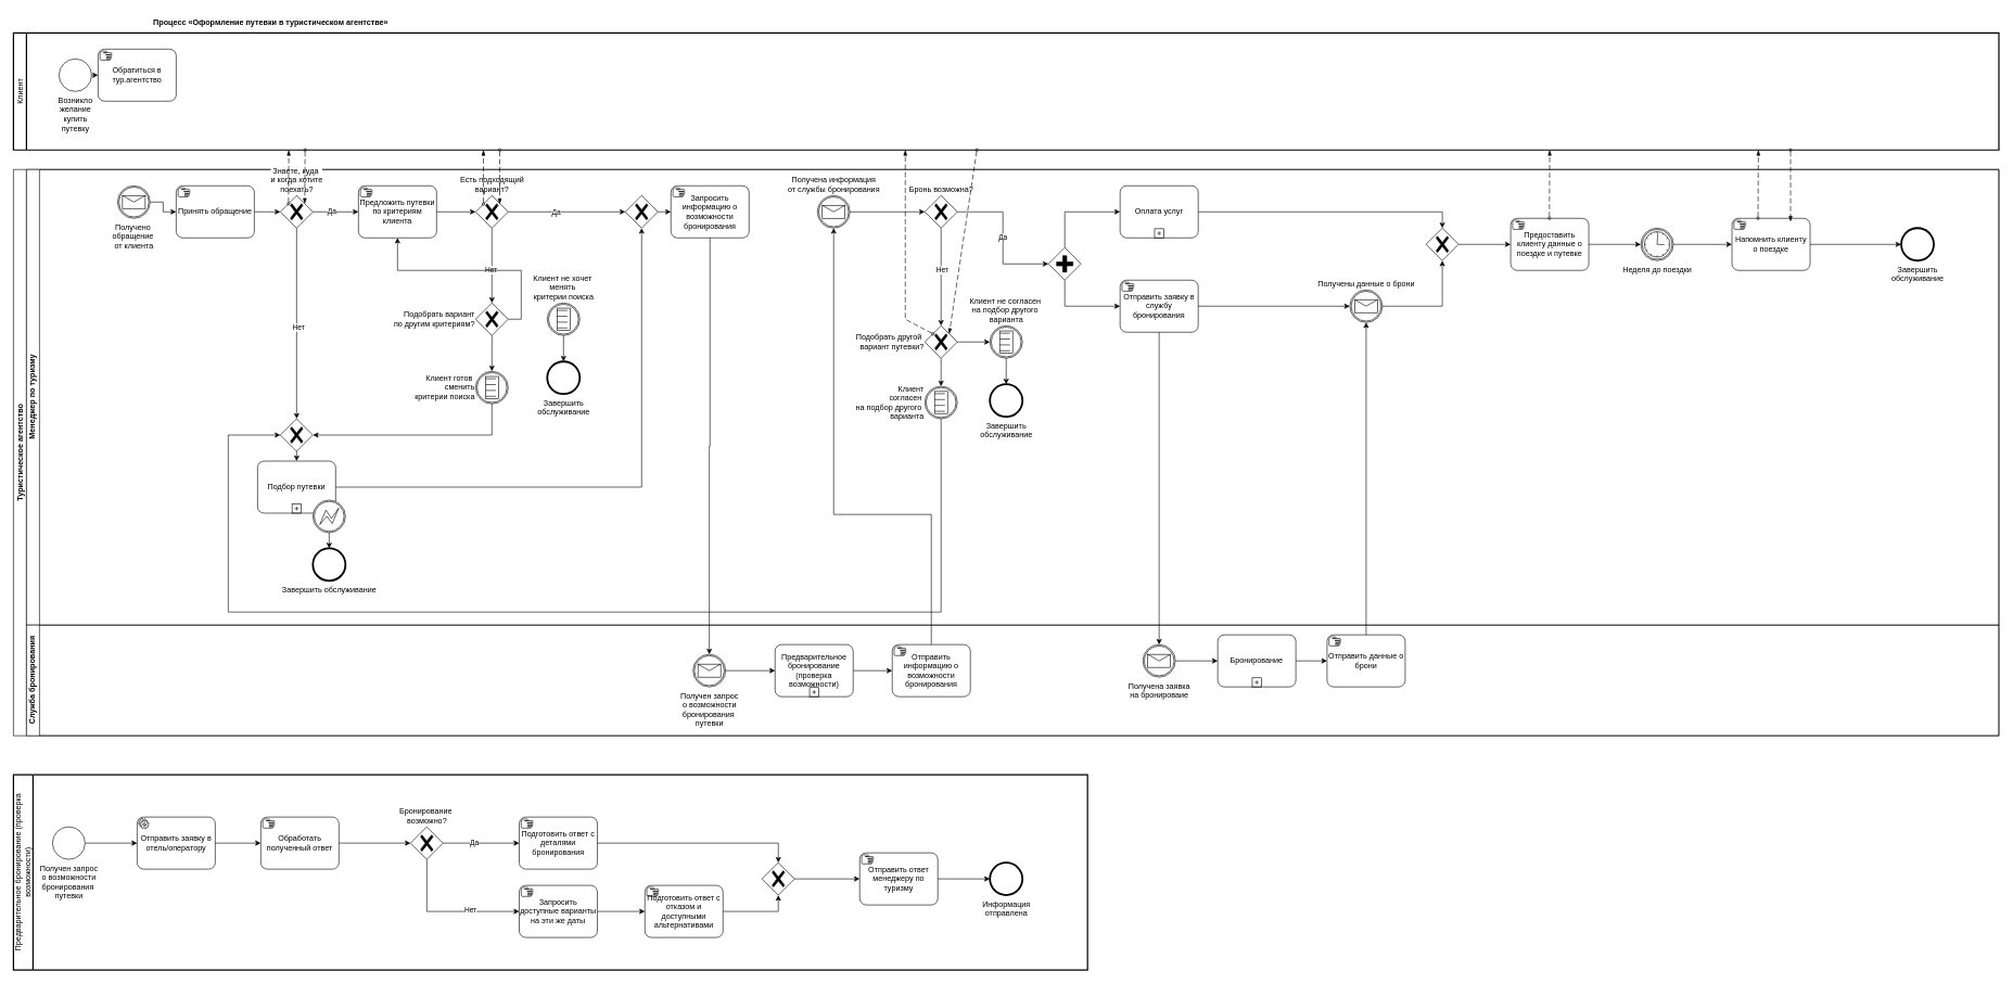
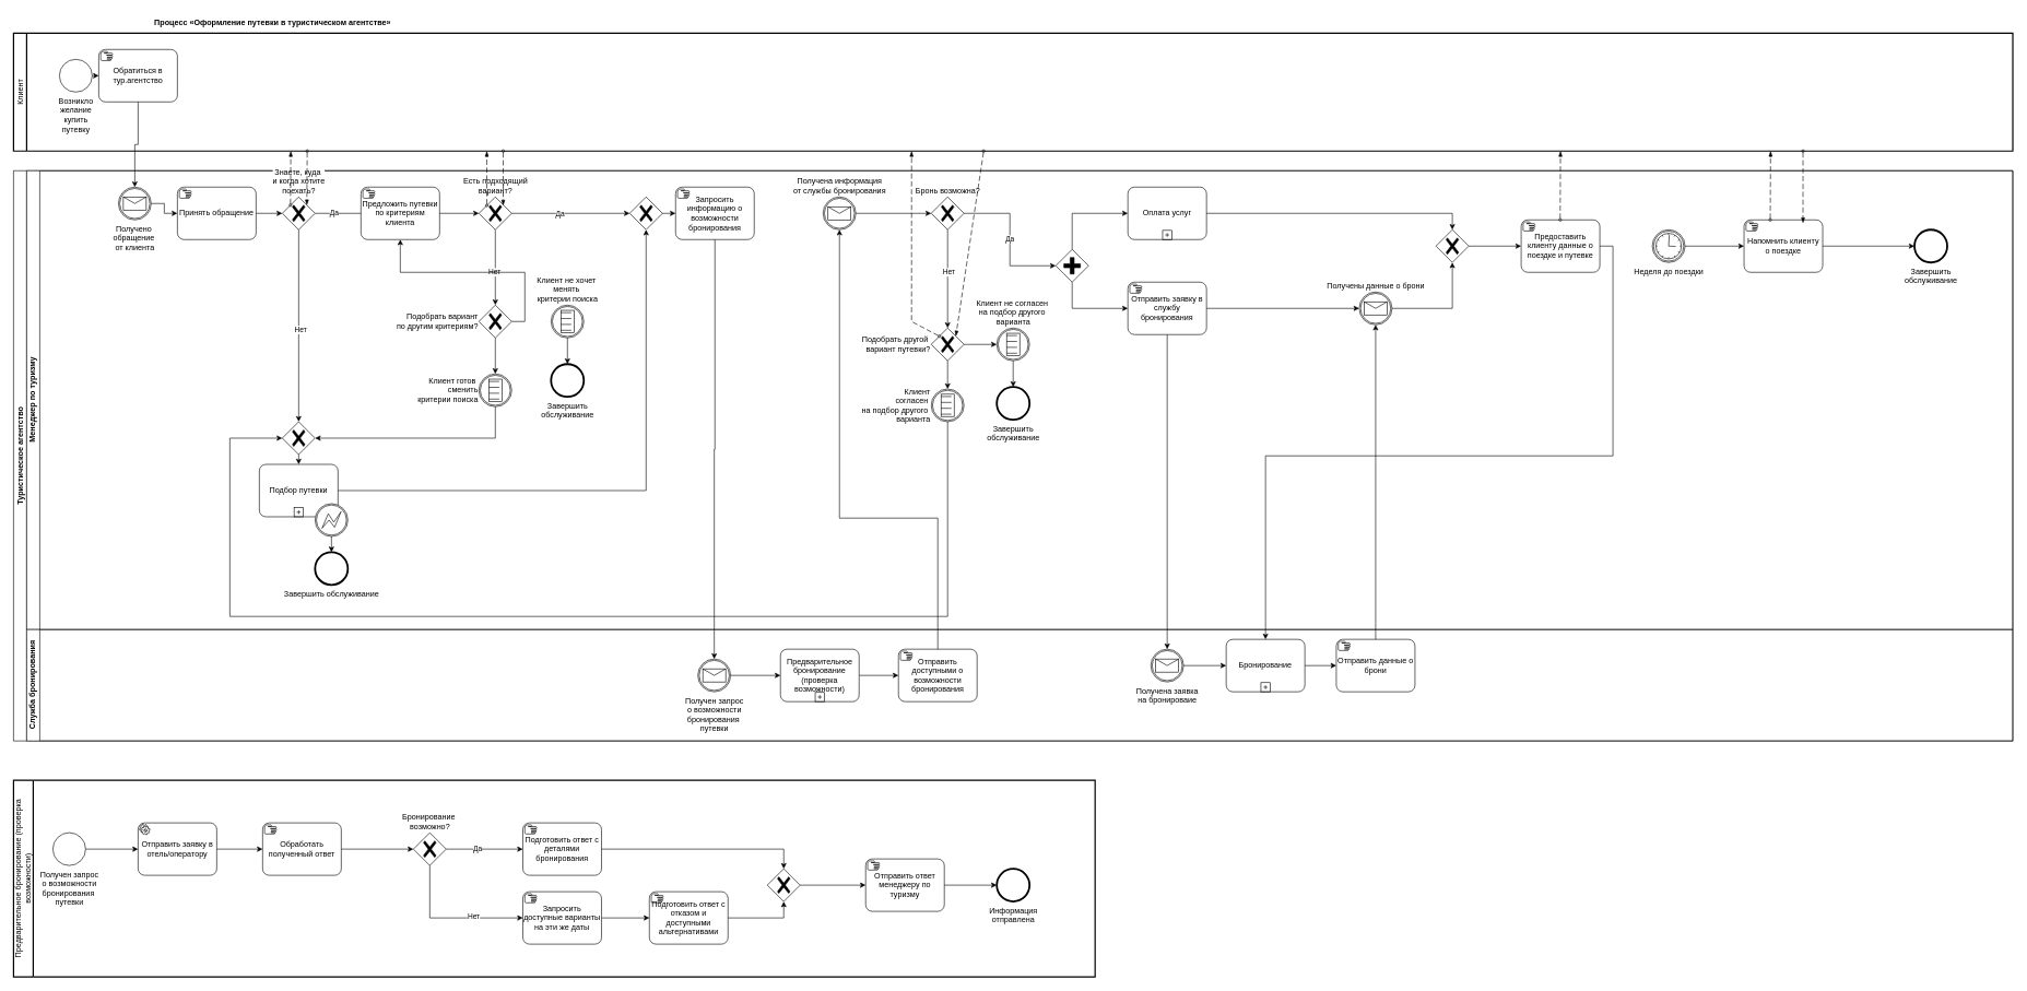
+ <mxCell id="97" style="edgeStyle=orthogonalEdgeStyle;rounded=0;orthogonalLoop=1;jettySize=auto;html=1;exitX=0.5;exitY=1;exitDx=0;exitDy=0;exitPerimeter=0;entryX=0.5;entryY=0;entryDx=0;entryDy=0;entryPerimeter=0;" parent="1" source="4" target="10" edge="1"><mxGeometry relative="1" as="geometry" /></mxCell>
- <mxCell id="12" style="edgeStyle=orthogonalEdgeStyle;rounded=0;orthogonalLoop=1;jettySize=auto;html=1;exitX=1;exitY=0.5;exitDx=0;exitDy=0;exitPerimeter=0;" parent="8" source="14" target="16" edge="1"><mxGeometry relative="1" as="geometry" /></mxCell>
+ <mxCell id="12" style="edgeStyle=orthogonalEdgeStyle;rounded=0;orthogonalLoop=1;jettySize=auto;html=1;exitX=1;exitY=0.5;exitDx=0;exitDy=0;exitPerimeter=0;endArrow=none;" parent="8" source="14" target="16" edge="1"><mxGeometry relative="1" as="geometry" /></mxCell>
- <mxCell id="76" style="edgeStyle=orthogonalEdgeStyle;rounded=0;orthogonalLoop=1;jettySize=auto;html=1;exitX=1;exitY=0.5;exitDx=0;exitDy=0;exitPerimeter=0;entryX=0;entryY=0.5;entryDx=0;entryDy=0;entryPerimeter=0;" edge="1" parent="8" source="57" target="75"><mxGeometry relative="1" as="geometry" /></mxCell>
+ <mxCell id="76" style="edgeStyle=orthogonalEdgeStyle;rounded=0;orthogonalLoop=1;jettySize=auto;html=1;exitX=1;exitY=0.5;exitDx=0;exitDy=0;exitPerimeter=0;" edge="1" parent="8" source="57" target="86"><mxGeometry relative="1" as="geometry" /></mxCell>
- <mxCell id="84" value="&lt;div&gt;&lt;span style=&quot;background-color: initial;&quot;&gt;Отправить информацию о возможности бронирования&lt;/span&gt;&lt;br&gt;&lt;/div&gt;" style="points=[[0.25,0,0],[0.5,0,0],[0.75,0,0],[1,0.25,0],[1,0.5,0],[1,0.75,0],[0.75,1,0],[0.5,1,0],[0.25,1,0],[0,0.75,0],[0,0.5,0],[0,0.25,0]];shape=mxgraph.bpmn.task;whiteSpace=wrap;rectStyle=rounded;size=10;html=1;container=1;expand=0;collapsible=0;taskMarker=manual;" parent="82" vertex="1"><mxGeometry x="1330" y="30" width="120" height="80" as="geometry" /></mxCell>
+ <mxCell id="84" value="&lt;div&gt;&lt;span style=&quot;background-color: initial;&quot;&gt;Отправить доступными о возможности бронирования&lt;/span&gt;&lt;br&gt;&lt;/div&gt;" style="points=[[0.25,0,0],[0.5,0,0],[0.75,0,0],[1,0.25,0],[1,0.5,0],[1,0.75,0],[0.75,1,0],[0.5,1,0],[0.25,1,0],[0,0.75,0],[0,0.5,0],[0,0.25,0]];shape=mxgraph.bpmn.task;whiteSpace=wrap;rectStyle=rounded;size=10;html=1;container=1;expand=0;collapsible=0;taskMarker=manual;" parent="82" vertex="1"><mxGeometry x="1330" y="30" width="120" height="80" as="geometry" /></mxCell>
